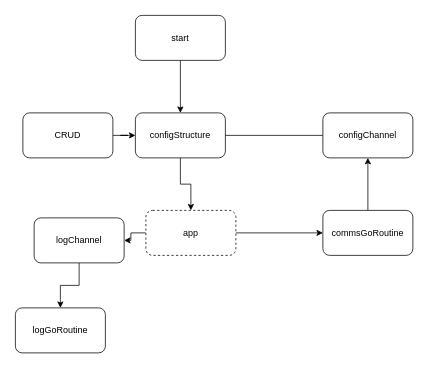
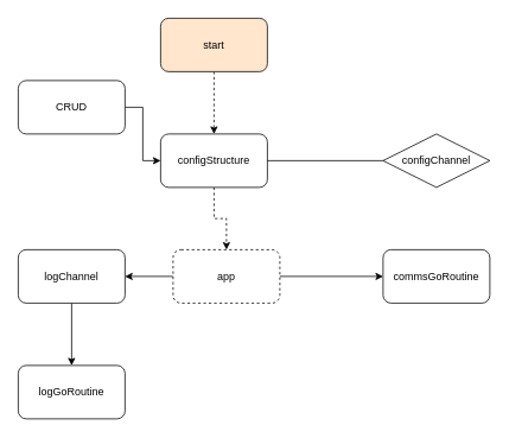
- <mxCell id="3" value="start" style="rounded=1;whiteSpace=wrap;html=1;" vertex="1" parent="1"><mxGeometry x="180" y="20" width="120" height="60" as="geometry" /></mxCell>
+ <mxCell id="3" value="start" style="rounded=1;whiteSpace=wrap;html=1;fillColor=#ffe6cc;" vertex="1" parent="1"><mxGeometry x="180" y="20" width="120" height="60" as="geometry" /></mxCell>
- <mxCell id="2" style="edgeStyle=orthogonalEdgeStyle;rounded=0;orthogonalLoop=1;jettySize=auto;html=1;" edge="1" parent="1" source="3" target="5"><mxGeometry relative="1" as="geometry" /></mxCell>
+ <mxCell id="2" style="edgeStyle=orthogonalEdgeStyle;rounded=0;orthogonalLoop=1;jettySize=auto;html=1;dashed=1;" edge="1" parent="1" source="3" target="5"><mxGeometry relative="1" as="geometry" /></mxCell>
- <mxCell id="15" value="CRUD" style="rounded=1;whiteSpace=wrap;html=1;" vertex="1" parent="1"><mxGeometry x="30" y="150" width="120" height="60" as="geometry" /></mxCell>
+ <mxCell id="15" value="CRUD" style="rounded=1;whiteSpace=wrap;html=1;" vertex="1" parent="1"><mxGeometry x="20" y="90" width="120" height="60" as="geometry" /></mxCell>
- <mxCell id="7" value="configChannel" style="rounded=1;whiteSpace=wrap;html=1;" vertex="1" parent="1"><mxGeometry x="430" y="150" width="120" height="60" as="geometry" /></mxCell>
+ <mxCell id="7" value="configChannel" style="rhombus;whiteSpace=wrap;html=1;" vertex="1" parent="1"><mxGeometry x="430" y="150" width="120" height="60" as="geometry" /></mxCell>
- <mxCell id="9" style="edgeStyle=orthogonalEdgeStyle;rounded=0;orthogonalLoop=1;jettySize=auto;html=1;" edge="1" parent="1" source="10" target="7"><mxGeometry relative="1" as="geometry" /></mxCell>
- <mxCell id="4" style="edgeStyle=orthogonalEdgeStyle;rounded=0;orthogonalLoop=1;jettySize=auto;html=1;" edge="1" parent="1" source="5" target="13"><mxGeometry relative="1" as="geometry" /></mxCell>
+ <mxCell id="4" style="edgeStyle=orthogonalEdgeStyle;rounded=0;orthogonalLoop=1;jettySize=auto;html=1;dashed=1;" edge="1" parent="1" source="5" target="13"><mxGeometry relative="1" as="geometry" /></mxCell>
- <mxCell id="17" value="logChannel" style="rounded=1;whiteSpace=wrap;html=1;" vertex="1" parent="1"><mxGeometry x="45" y="290" width="120" height="60" as="geometry" /></mxCell>
+ <mxCell id="17" value="logChannel" style="rounded=1;whiteSpace=wrap;html=1;" vertex="1" parent="1"><mxGeometry x="20" y="280" width="120" height="60" as="geometry" /></mxCell>
